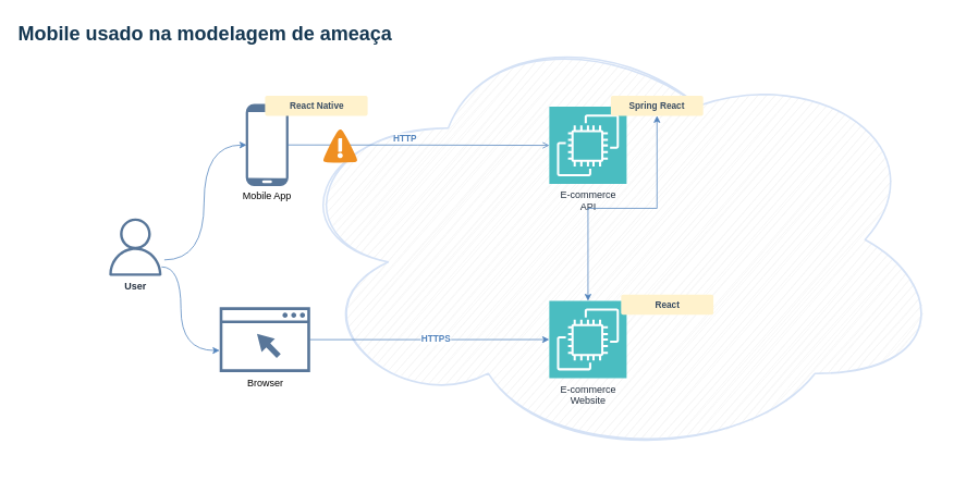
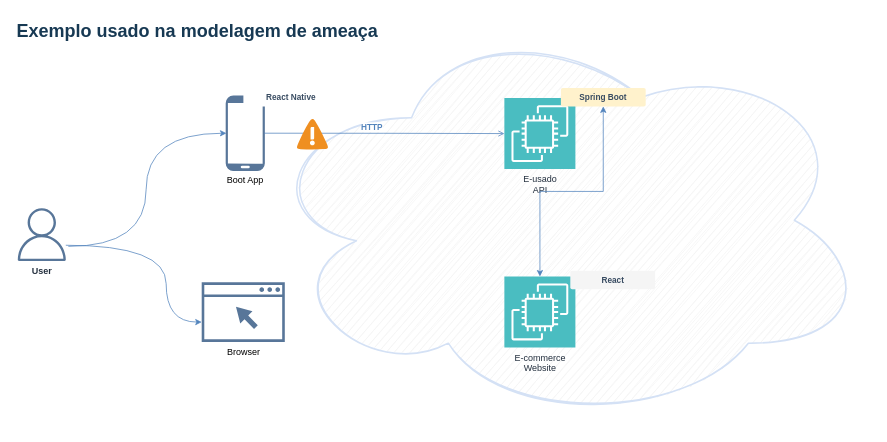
- <mxCell id="20" value="&lt;b style=&quot;font-weight:normal;&quot; id=&quot;docs-internal-guid-ee47c32d-7fff-3b02-9285-0a3521859588&quot;&gt;&lt;p dir=&quot;ltr&quot; style=&quot;line-height:1.2;margin-top:0pt;margin-bottom:0pt;&quot;&gt;&lt;/p&gt;&lt;/b&gt;&lt;font face=&quot;Nunito, sans-serif&quot; color=&quot;#173953&quot;&gt;&lt;span style=&quot;font-size: 24px;&quot;&gt;&lt;b&gt;Mobile usado na modelagem de ameaça&lt;/b&gt;&lt;/span&gt;&lt;/font&gt;" style="text;whiteSpace=wrap;html=1;" vertex="1" parent="2"><mxGeometry width="490" height="40" as="geometry" /></mxCell>
+ <mxCell id="20" value="&lt;b style=&quot;font-weight:normal;&quot; id=&quot;docs-internal-guid-ee47c32d-7fff-3b02-9285-0a3521859588&quot;&gt;&lt;p dir=&quot;ltr&quot; style=&quot;line-height:1.2;margin-top:0pt;margin-bottom:0pt;&quot;&gt;&lt;/p&gt;&lt;/b&gt;&lt;font face=&quot;Nunito, sans-serif&quot; color=&quot;#173953&quot;&gt;&lt;span style=&quot;font-size: 24px;&quot;&gt;&lt;b&gt;Exemplo usado na modelagem de ameaça&lt;/b&gt;&lt;/span&gt;&lt;/font&gt;" style="text;whiteSpace=wrap;html=1;" vertex="1" parent="2"><mxGeometry width="490" height="40" as="geometry" /></mxCell>
- <mxCell id="18" value="&lt;font color=&quot;#384b61&quot;&gt;React Native&lt;/font&gt;" style="dashed=0;html=1;fillColor=#FFF2CC;strokeColor=none;align=center;rounded=1;arcSize=10;fontColor=#3384FF;fontStyle=1;fontSize=11;shadow=0;fillStyle=auto;" vertex="1" parent="2"><mxGeometry x="303.833" y="96.648" width="125.551" height="24.664" as="geometry" /></mxCell>
+ <mxCell id="18" value="&lt;font color=&quot;#384b61&quot;&gt;React Native&lt;/font&gt;" style="dashed=0;html=1;fillColor=#ffffff;strokeColor=none;align=center;rounded=1;arcSize=10;fontColor=#3384FF;fontStyle=1;fontSize=11;shadow=0;fillStyle=auto;" vertex="1" parent="2"><mxGeometry x="303.833" y="96.648" width="125.551" height="24.664" as="geometry" /></mxCell>
- <mxCell id="12" value="&lt;font color=&quot;#384b61&quot;&gt;Spring React&lt;/font&gt;" style="dashed=0;html=1;fillColor=#FFF2CC;strokeColor=none;align=center;rounded=1;arcSize=10;fontColor=#3384FF;fontStyle=1;fontSize=11;shadow=0;fillStyle=auto;" parent="2" vertex="1"><mxGeometry x="726.938" y="96.648" width="112.996" height="24.664" as="geometry" /></mxCell>
+ <mxCell id="12" value="&lt;font color=&quot;#384b61&quot;&gt;Spring Boot&lt;/font&gt;" style="dashed=0;html=1;fillColor=#FFF2CC;strokeColor=none;align=center;rounded=1;arcSize=10;fontColor=#3384FF;fontStyle=1;fontSize=11;shadow=0;fillStyle=auto;" parent="2" vertex="1"><mxGeometry x="726.938" y="96.648" width="112.996" height="24.664" as="geometry" /></mxCell>
- <mxCell id="5" value="&lt;font color=&quot;#000000&quot;&gt;Mobile App&lt;/font&gt;" style="fontColor=#0066CC;verticalAlign=top;verticalLabelPosition=bottom;labelPosition=center;align=center;html=1;outlineConnect=0;fillColor=#587699;strokeColor=#587699;gradientColor=none;gradientDirection=north;strokeWidth=2;shape=mxgraph.networks.mobile;" parent="2" vertex="1"><mxGeometry x="281.233" y="107.747" width="50.22" height="98.658" as="geometry" /></mxCell>
+ <mxCell id="5" value="&lt;font color=&quot;#000000&quot;&gt;Boot App&lt;/font&gt;" style="fontColor=#0066CC;verticalAlign=top;verticalLabelPosition=bottom;labelPosition=center;align=center;html=1;outlineConnect=0;fillColor=#587699;strokeColor=#587699;gradientColor=none;gradientDirection=north;strokeWidth=2;shape=mxgraph.networks.mobile;" parent="2" vertex="1"><mxGeometry x="281.233" y="107.747" width="50.22" height="98.658" as="geometry" /></mxCell>
- <mxCell id="9" value="E-commerce &lt;br&gt;API" style="sketch=0;points=[[0,0,0],[0.25,0,0],[0.5,0,0],[0.75,0,0],[1,0,0],[0,1,0],[0.25,1,0],[0.5,1,0],[0.75,1,0],[1,1,0],[0,0.25,0],[0,0.5,0],[0,0.75,0],[1,0.25,0],[1,0.5,0],[1,0.75,0]];outlineConnect=0;fontColor=#232F3E;gradientColor=#4ABDC1;gradientDirection=north;fillColor=#4ABDC1;strokeColor=#ffffff;dashed=0;verticalLabelPosition=bottom;verticalAlign=top;align=center;html=1;fontSize=12;fontStyle=0;aspect=fixed;shape=mxgraph.aws4.resourceIcon;resIcon=mxgraph.aws4.ec2;" parent="2" vertex="1"><mxGeometry x="651.608" y="110.213" width="94.661" height="94.661" as="geometry" /></mxCell>
+ <mxCell id="9" value="E-usado &lt;br&gt;API" style="sketch=0;points=[[0,0,0],[0.25,0,0],[0.5,0,0],[0.75,0,0],[1,0,0],[0,1,0],[0.25,1,0],[0.5,1,0],[0.75,1,0],[1,1,0],[0,0.25,0],[0,0.5,0],[0,0.75,0],[1,0.25,0],[1,0.5,0],[1,0.75,0]];outlineConnect=0;fontColor=#232F3E;gradientColor=#4ABDC1;gradientDirection=north;fillColor=#4ABDC1;strokeColor=#ffffff;dashed=0;verticalLabelPosition=bottom;verticalAlign=top;align=center;html=1;fontSize=12;fontStyle=0;aspect=fixed;shape=mxgraph.aws4.resourceIcon;resIcon=mxgraph.aws4.ec2;" parent="2" vertex="1"><mxGeometry x="651.608" y="110.213" width="94.661" height="94.661" as="geometry" /></mxCell>
- <mxCell id="4" value="&lt;b&gt;User&lt;/b&gt;" style="sketch=0;outlineConnect=0;fontColor=#232F3E;gradientColor=none;fillColor=#587699;strokeColor=none;dashed=0;verticalLabelPosition=bottom;verticalAlign=top;align=center;html=1;fontSize=12;fontStyle=0;aspect=fixed;pointerEvents=1;shape=mxgraph.aws4.user;" parent="2" vertex="1"><mxGeometry x="110" y="246.967" width="70.389" height="70.389" as="geometry" /></mxCell>
+ <mxCell id="4" value="&lt;b&gt;User&lt;/b&gt;" style="sketch=0;outlineConnect=0;fontColor=#232F3E;gradientColor=none;fillColor=#587699;strokeColor=none;dashed=0;verticalLabelPosition=bottom;verticalAlign=top;align=center;html=1;fontSize=12;fontStyle=0;aspect=fixed;pointerEvents=1;shape=mxgraph.aws4.user;" parent="2" vertex="1"><mxGeometry y="256.967" width="70.389" height="70.389" as="geometry" /></mxCell>
- <mxCell id="17" value="&lt;font color=&quot;#384b61&quot;&gt;React&lt;/font&gt;" style="dashed=0;html=1;fillColor=#FFF2CC;strokeColor=none;align=center;rounded=1;arcSize=10;fontColor=#3384FF;fontStyle=1;fontSize=11;shadow=0;fillStyle=auto;" parent="2" vertex="1"><mxGeometry x="739.493" y="340.21" width="112.996" height="24.664" as="geometry" /></mxCell>
+ <mxCell id="17" value="&lt;font color=&quot;#384b61&quot;&gt;React&lt;/font&gt;" style="dashed=0;html=1;fillColor=#f5f5f5;strokeColor=none;align=center;rounded=1;arcSize=10;fontColor=#3384FF;fontStyle=1;fontSize=11;shadow=0;fillStyle=auto;" parent="2" vertex="1"><mxGeometry x="739.493" y="340.21" width="112.996" height="24.664" as="geometry" /></mxCell>
- <mxCell id="15" style="edgeStyle=orthogonalEdgeStyle;rounded=0;orthogonalLoop=1;jettySize=auto;html=1;curved=1;strokeColor=#5283BC;" parent="2" source="7" target="14" edge="1"><mxGeometry relative="1" as="geometry" /></mxCell>
- <mxCell id="16" value="&lt;font color=&quot;#5283bc&quot;&gt;&lt;b&gt;HTTPS&lt;/b&gt;&lt;/font&gt;" style="edgeLabel;html=1;align=center;verticalAlign=middle;resizable=0;points=[];" parent="15" vertex="1" connectable="0"><mxGeometry x="0.049" y="1" relative="1" as="geometry"><mxPoint as="offset" /></mxGeometry></mxCell>
